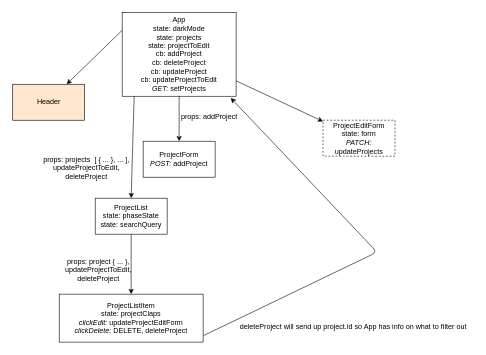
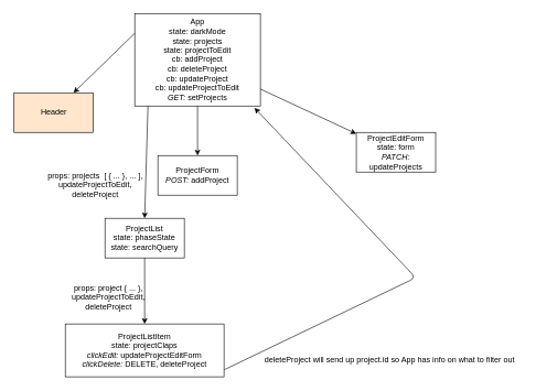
- <mxCell id="14" value="props: addProject" style="text;html=1;align=center;verticalAlign=middle;resizable=0;points=[];autosize=1;strokeColor=none;fillColor=none;" parent="1" vertex="1"><mxGeometry x="288" y="180" width="120" height="30" as="geometry" /></mxCell>
- <mxCell id="15" value="ProjectEditForm&lt;br&gt;state: form&lt;br&gt;&lt;i&gt;PATCH: &lt;/i&gt;updateProjects" style="whiteSpace=wrap;html=1;dashed=1;" parent="1" vertex="1"><mxGeometry x="538" y="200" width="120" height="60" as="geometry" /></mxCell>
+ <mxCell id="15" value="ProjectEditForm&lt;br&gt;state: form&lt;br&gt;&lt;i&gt;PATCH: &lt;/i&gt;updateProjects" style="whiteSpace=wrap;html=1;" parent="1" vertex="1"><mxGeometry x="538" y="200" width="120" height="60" as="geometry" /></mxCell>
